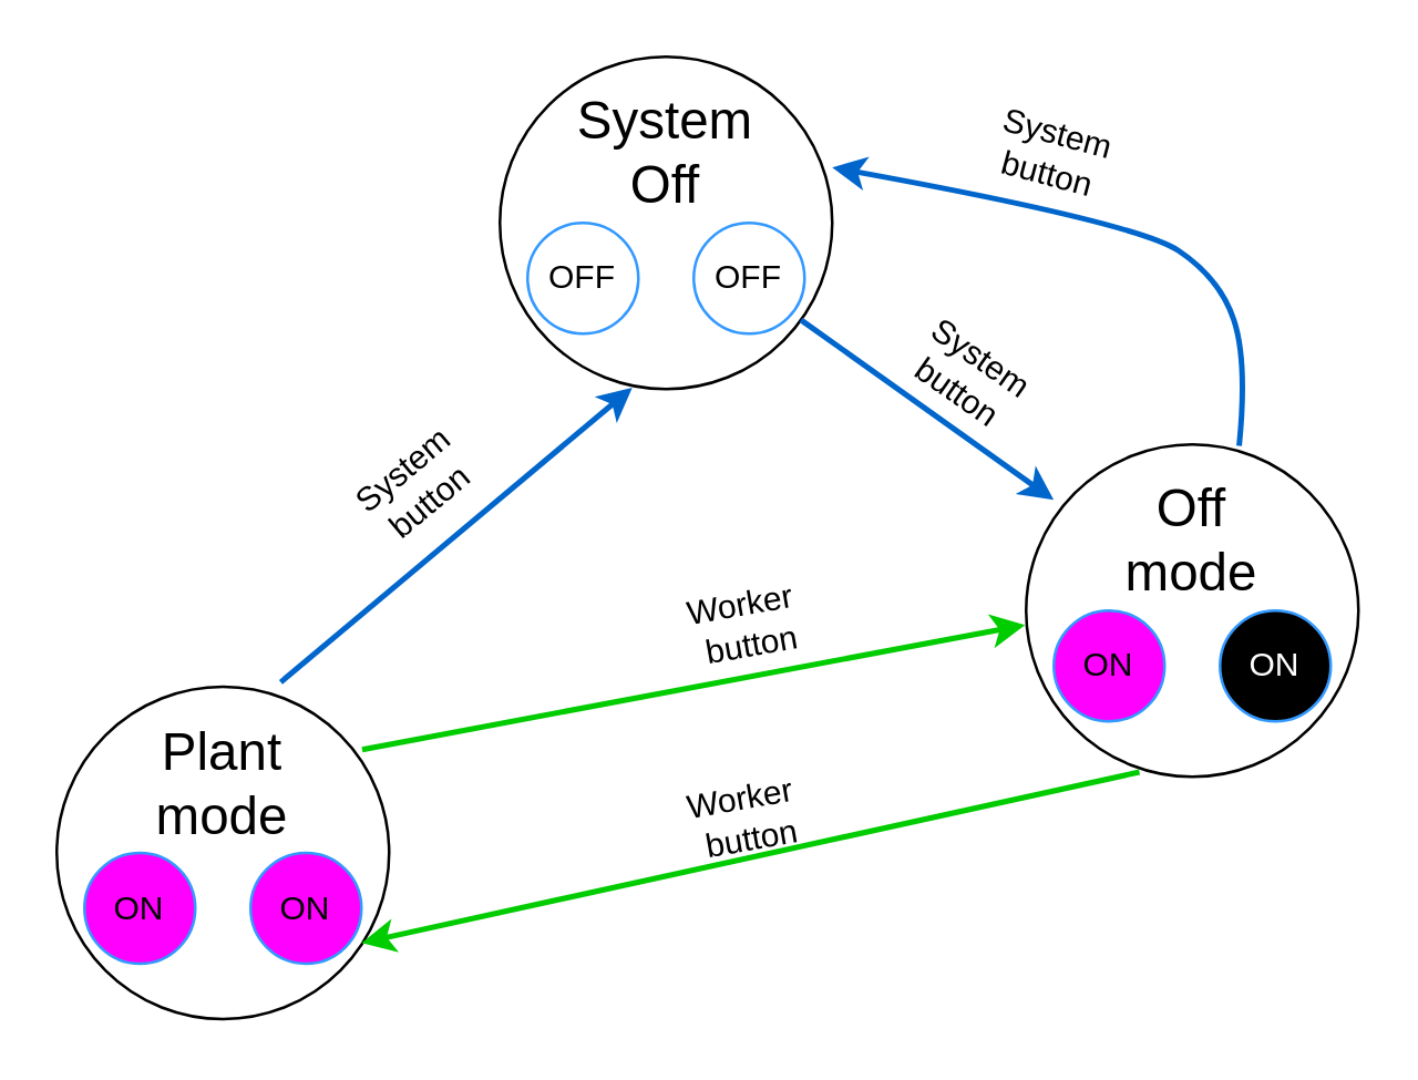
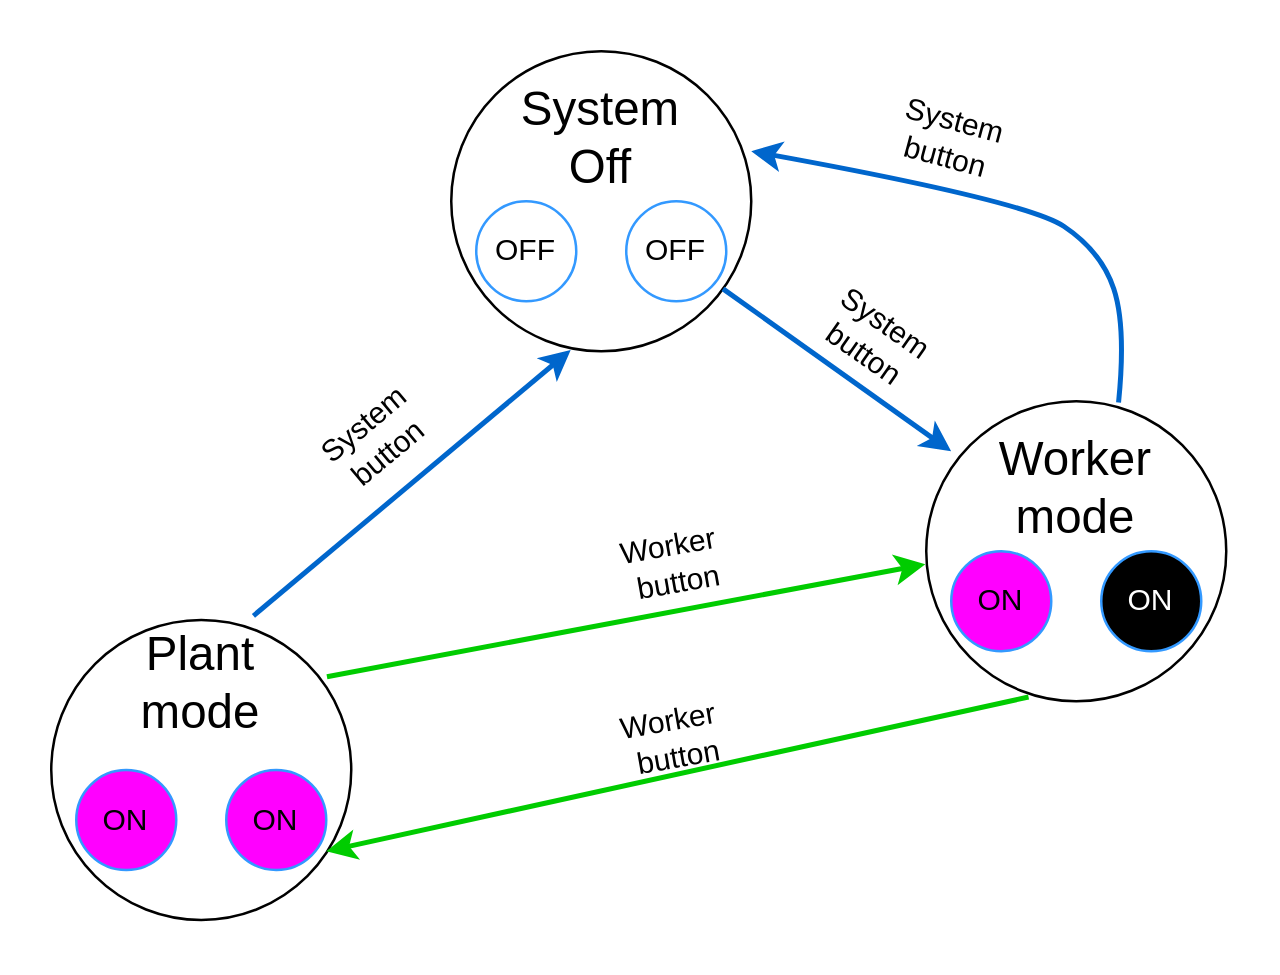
- <mxCell id="9" value="&lt;font style=&quot;font-size: 19px;&quot;&gt;Off mode&lt;/font&gt;" style="text;html=1;strokeColor=none;fillColor=none;align=center;verticalAlign=middle;whiteSpace=wrap;rounded=0;" vertex="1" parent="1"><mxGeometry x="395" y="180" width="70" height="30" as="geometry" /></mxCell>
+ <mxCell id="9" value="&lt;font style=&quot;font-size: 19px;&quot;&gt;Worker mode&lt;/font&gt;" style="text;html=1;strokeColor=none;fillColor=none;align=center;verticalAlign=middle;whiteSpace=wrap;rounded=0;" vertex="1" parent="1"><mxGeometry x="395" y="180" width="70" height="30" as="geometry" /></mxCell>
- <mxCell id="19" value="&lt;font style=&quot;font-size: 19px;&quot;&gt;Plant mode&lt;/font&gt;" style="text;html=1;strokeColor=none;fillColor=none;align=center;verticalAlign=middle;whiteSpace=wrap;rounded=0;" vertex="1" parent="1"><mxGeometry x="45" y="267.5" width="70" height="30" as="geometry" /></mxCell>
+ <mxCell id="19" value="&lt;font style=&quot;font-size: 19px;&quot;&gt;Plant mode&lt;/font&gt;" style="text;html=1;strokeColor=none;fillColor=none;align=center;verticalAlign=middle;whiteSpace=wrap;rounded=0;" vertex="1" parent="1"><mxGeometry x="45" y="257.5" width="70" height="30" as="geometry" /></mxCell>
